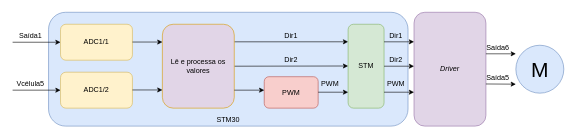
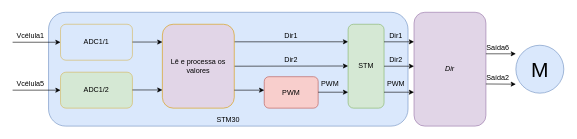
- <mxCell id="6" value="Saída1" style="text;html=1;strokeColor=none;fillColor=none;align=center;verticalAlign=middle;whiteSpace=wrap;rounded=0;" parent="1" vertex="1"><mxGeometry x="30" y="50" width="40" height="20" as="geometry" /></mxCell>
+ <mxCell id="6" value="Vcélula1" style="text;html=1;strokeColor=none;fillColor=none;align=center;verticalAlign=middle;whiteSpace=wrap;rounded=0;" parent="1" vertex="1"><mxGeometry x="30" y="50" width="40" height="20" as="geometry" /></mxCell>
- <mxCell id="13" value="ADC1/1" style="rounded=1;whiteSpace=wrap;html=1;fillColor=#fff2cc;strokeColor=#d6b656;" vertex="1" parent="1"><mxGeometry x="100" y="40" width="120" height="60" as="geometry" /></mxCell>
+ <mxCell id="13" value="ADC1/1" style="rounded=1;whiteSpace=wrap;html=1;fillColor=#dae8fc;strokeColor=#d6b656;" vertex="1" parent="1"><mxGeometry x="100" y="40" width="120" height="60" as="geometry" /></mxCell>
- <mxCell id="3" value="&lt;i&gt;Driver&lt;/i&gt;" style="rounded=1;whiteSpace=wrap;html=1;fillColor=#e1d5e7;strokeColor=#9673a6;" parent="1" vertex="1"><mxGeometry x="690" y="20" width="120" height="190" as="geometry" /></mxCell>
+ <mxCell id="3" value="&lt;i&gt;Dir&lt;/i&gt;" style="rounded=1;whiteSpace=wrap;html=1;fillColor=#e1d5e7;strokeColor=#9673a6;" parent="1" vertex="1"><mxGeometry x="690" y="20" width="120" height="190" as="geometry" /></mxCell>
- <mxCell id="32" value="Saída5" style="text;html=1;strokeColor=none;fillColor=none;align=center;verticalAlign=middle;whiteSpace=wrap;rounded=0;" vertex="1" parent="1"><mxGeometry x="810" y="120" width="40" height="20" as="geometry" /></mxCell>
+ <mxCell id="32" value="Saída2" style="text;html=1;strokeColor=none;fillColor=none;align=center;verticalAlign=middle;whiteSpace=wrap;rounded=0;" vertex="1" parent="1"><mxGeometry x="810" y="120" width="40" height="20" as="geometry" /></mxCell>
- <mxCell id="14" value="ADC1/2" style="rounded=1;whiteSpace=wrap;html=1;fillColor=#fff2cc;strokeColor=#d6b656;" vertex="1" parent="1"><mxGeometry x="100" y="120" width="120" height="60" as="geometry" /></mxCell>
+ <mxCell id="14" value="ADC1/2" style="rounded=1;whiteSpace=wrap;html=1;fillColor=#d5e8d4;strokeColor=#d6b656;" vertex="1" parent="1"><mxGeometry x="100" y="120" width="120" height="60" as="geometry" /></mxCell>
